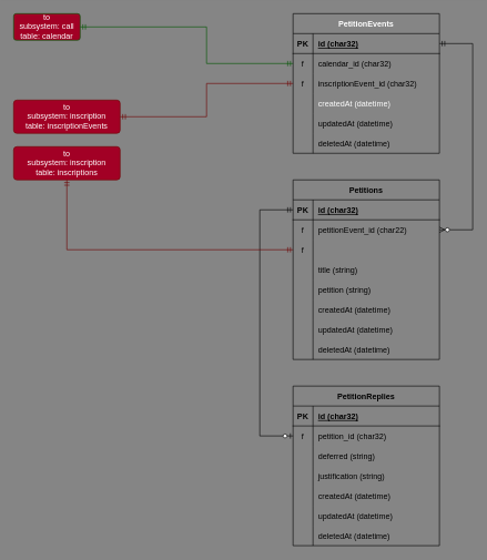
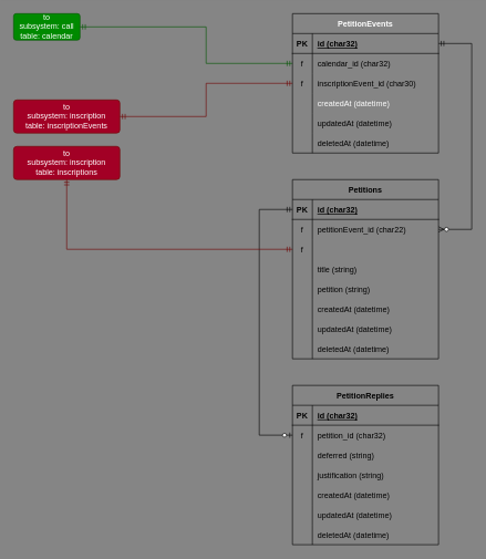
- <mxCell id="46" value="to&lt;br&gt;subsystem: call&lt;br&gt;table: calendar" style="rounded=1;arcSize=10;whiteSpace=wrap;html=1;align=center;strokeColor=#005700;fillColor=#a20025;fontColor=#ffffff;" parent="1" vertex="1"><mxGeometry x="20" y="20" width="100" height="40" as="geometry" /></mxCell>
+ <mxCell id="46" value="to&lt;br&gt;subsystem: call&lt;br&gt;table: calendar" style="rounded=1;arcSize=10;whiteSpace=wrap;html=1;align=center;strokeColor=#005700;fillColor=#008a00;fontColor=#ffffff;" parent="1" vertex="1"><mxGeometry x="20" y="20" width="100" height="40" as="geometry" /></mxCell>
- <mxCell id="11" value="inscriptionEvent_id (char32)" style="shape=partialRectangle;connectable=0;fillColor=none;top=0;left=0;bottom=0;right=0;align=left;spacingLeft=6;overflow=hidden;" parent="9" vertex="1"><mxGeometry x="30" width="190" height="30" as="geometry" /></mxCell>
+ <mxCell id="11" value="inscriptionEvent_id (char30)" style="shape=partialRectangle;connectable=0;fillColor=none;top=0;left=0;bottom=0;right=0;align=left;spacingLeft=6;overflow=hidden;" parent="9" vertex="1"><mxGeometry x="30" width="190" height="30" as="geometry" /></mxCell>
